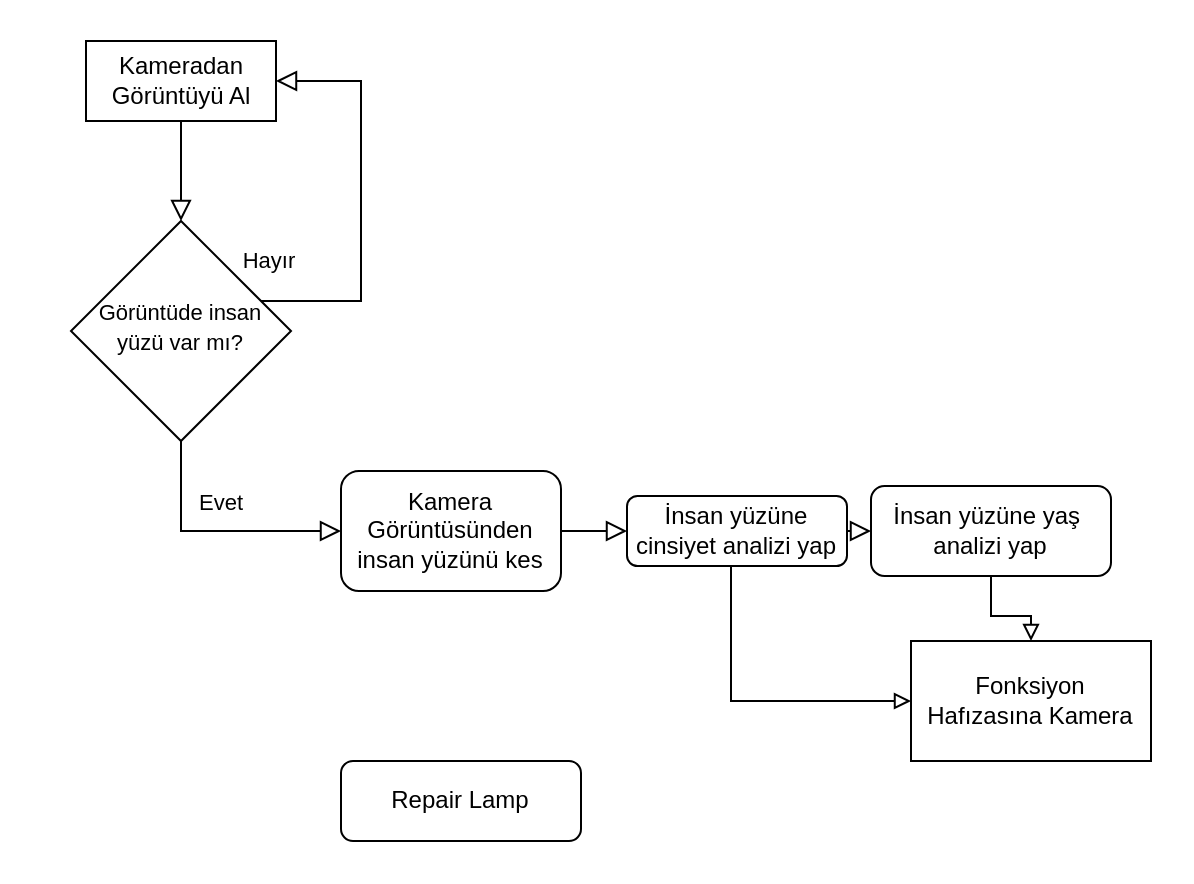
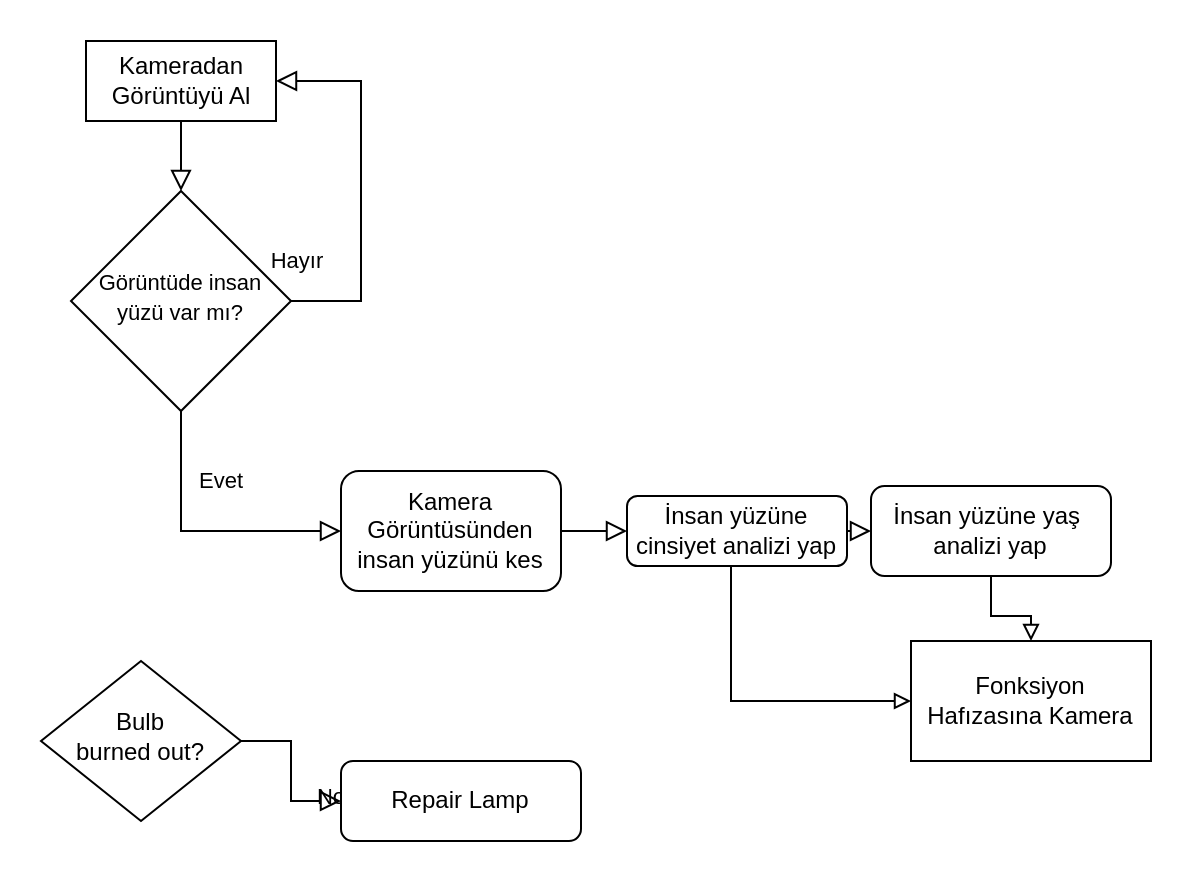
- <mxCell id="4" value="&lt;div&gt;&lt;span style=&quot;font-size: 11px&quot;&gt;Görüntüde i&lt;/span&gt;&lt;span style=&quot;font-size: 11px&quot;&gt;nsan yüzü var mı?&lt;/span&gt;&lt;/div&gt;" style="rhombus;whiteSpace=wrap;html=1;shadow=0;fontFamily=Helvetica;fontSize=12;align=center;strokeWidth=1;spacing=6;spacingTop=-4;" parent="1" vertex="1"><mxGeometry x="35" y="110" width="110" height="110" as="geometry" /></mxCell>
+ <mxCell id="4" value="&lt;div&gt;&lt;span style=&quot;font-size: 11px&quot;&gt;Görüntüde i&lt;/span&gt;&lt;span style=&quot;font-size: 11px&quot;&gt;nsan yüzü var mı?&lt;/span&gt;&lt;/div&gt;" style="rhombus;whiteSpace=wrap;html=1;shadow=0;fontFamily=Helvetica;fontSize=12;align=center;strokeWidth=1;spacing=6;spacingTop=-4;" parent="1" vertex="1"><mxGeometry x="35" y="95" width="110" height="110" as="geometry" /></mxCell>
+ <mxCell id="6" value="Bulb&lt;br&gt;burned out?" style="rhombus;whiteSpace=wrap;html=1;shadow=0;fontFamily=Helvetica;fontSize=12;align=center;strokeWidth=1;spacing=6;spacingTop=-4;" parent="1" vertex="1"><mxGeometry x="20" y="330" width="100" height="80" as="geometry" /></mxCell>
+ <mxCell id="5" value="No" style="rounded=0;html=1;jettySize=auto;orthogonalLoop=1;fontSize=11;endArrow=block;endFill=0;endSize=8;strokeWidth=1;shadow=0;labelBackgroundColor=none;edgeStyle=orthogonalEdgeStyle;" parent="1" source="6" target="7" edge="1"><mxGeometry x="0.333" y="20" relative="1" as="geometry"><mxPoint as="offset" /></mxGeometry></mxCell>
